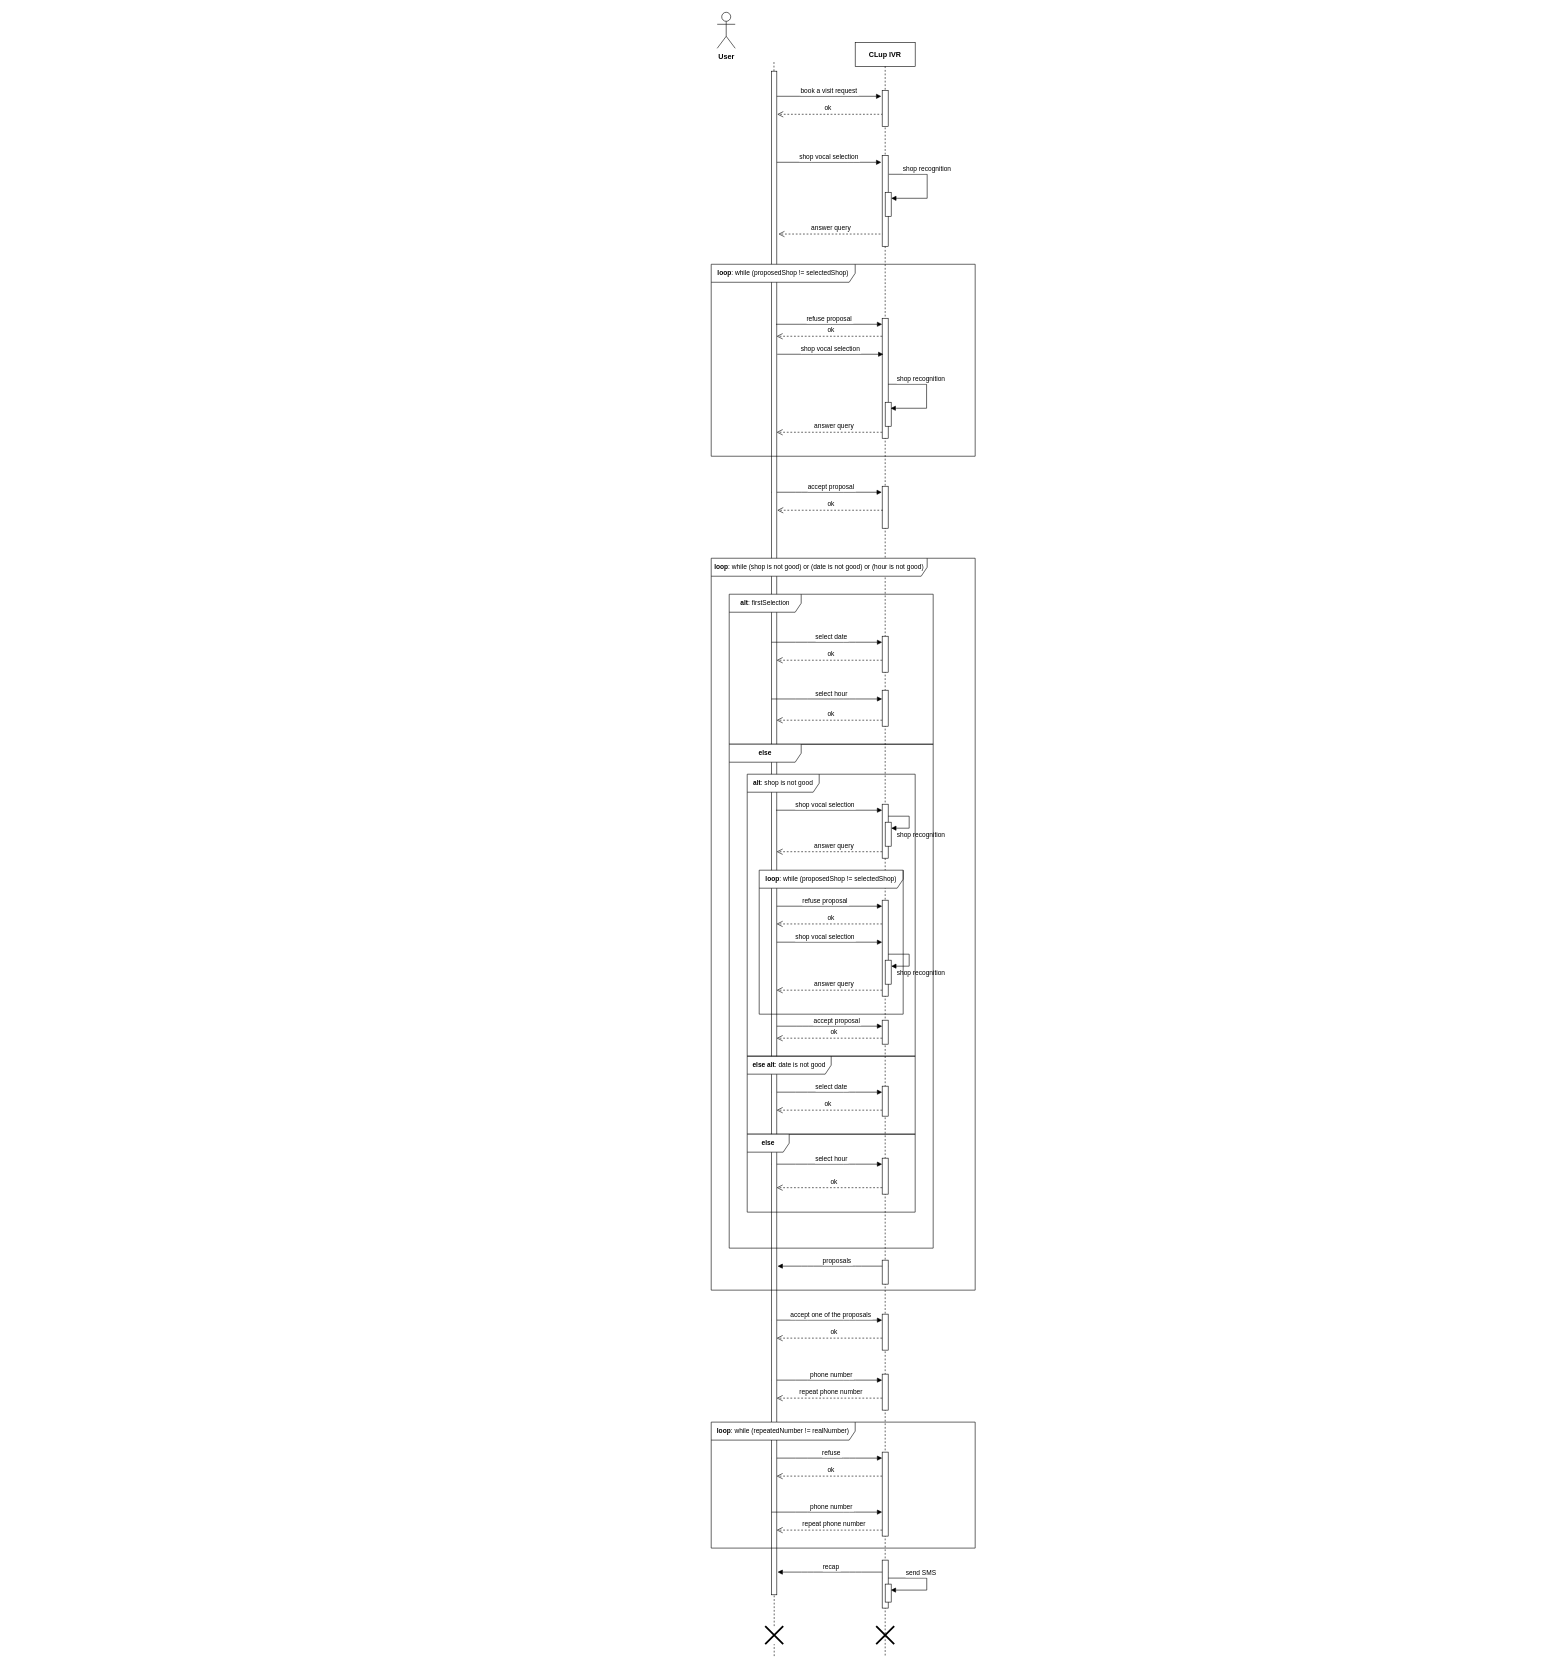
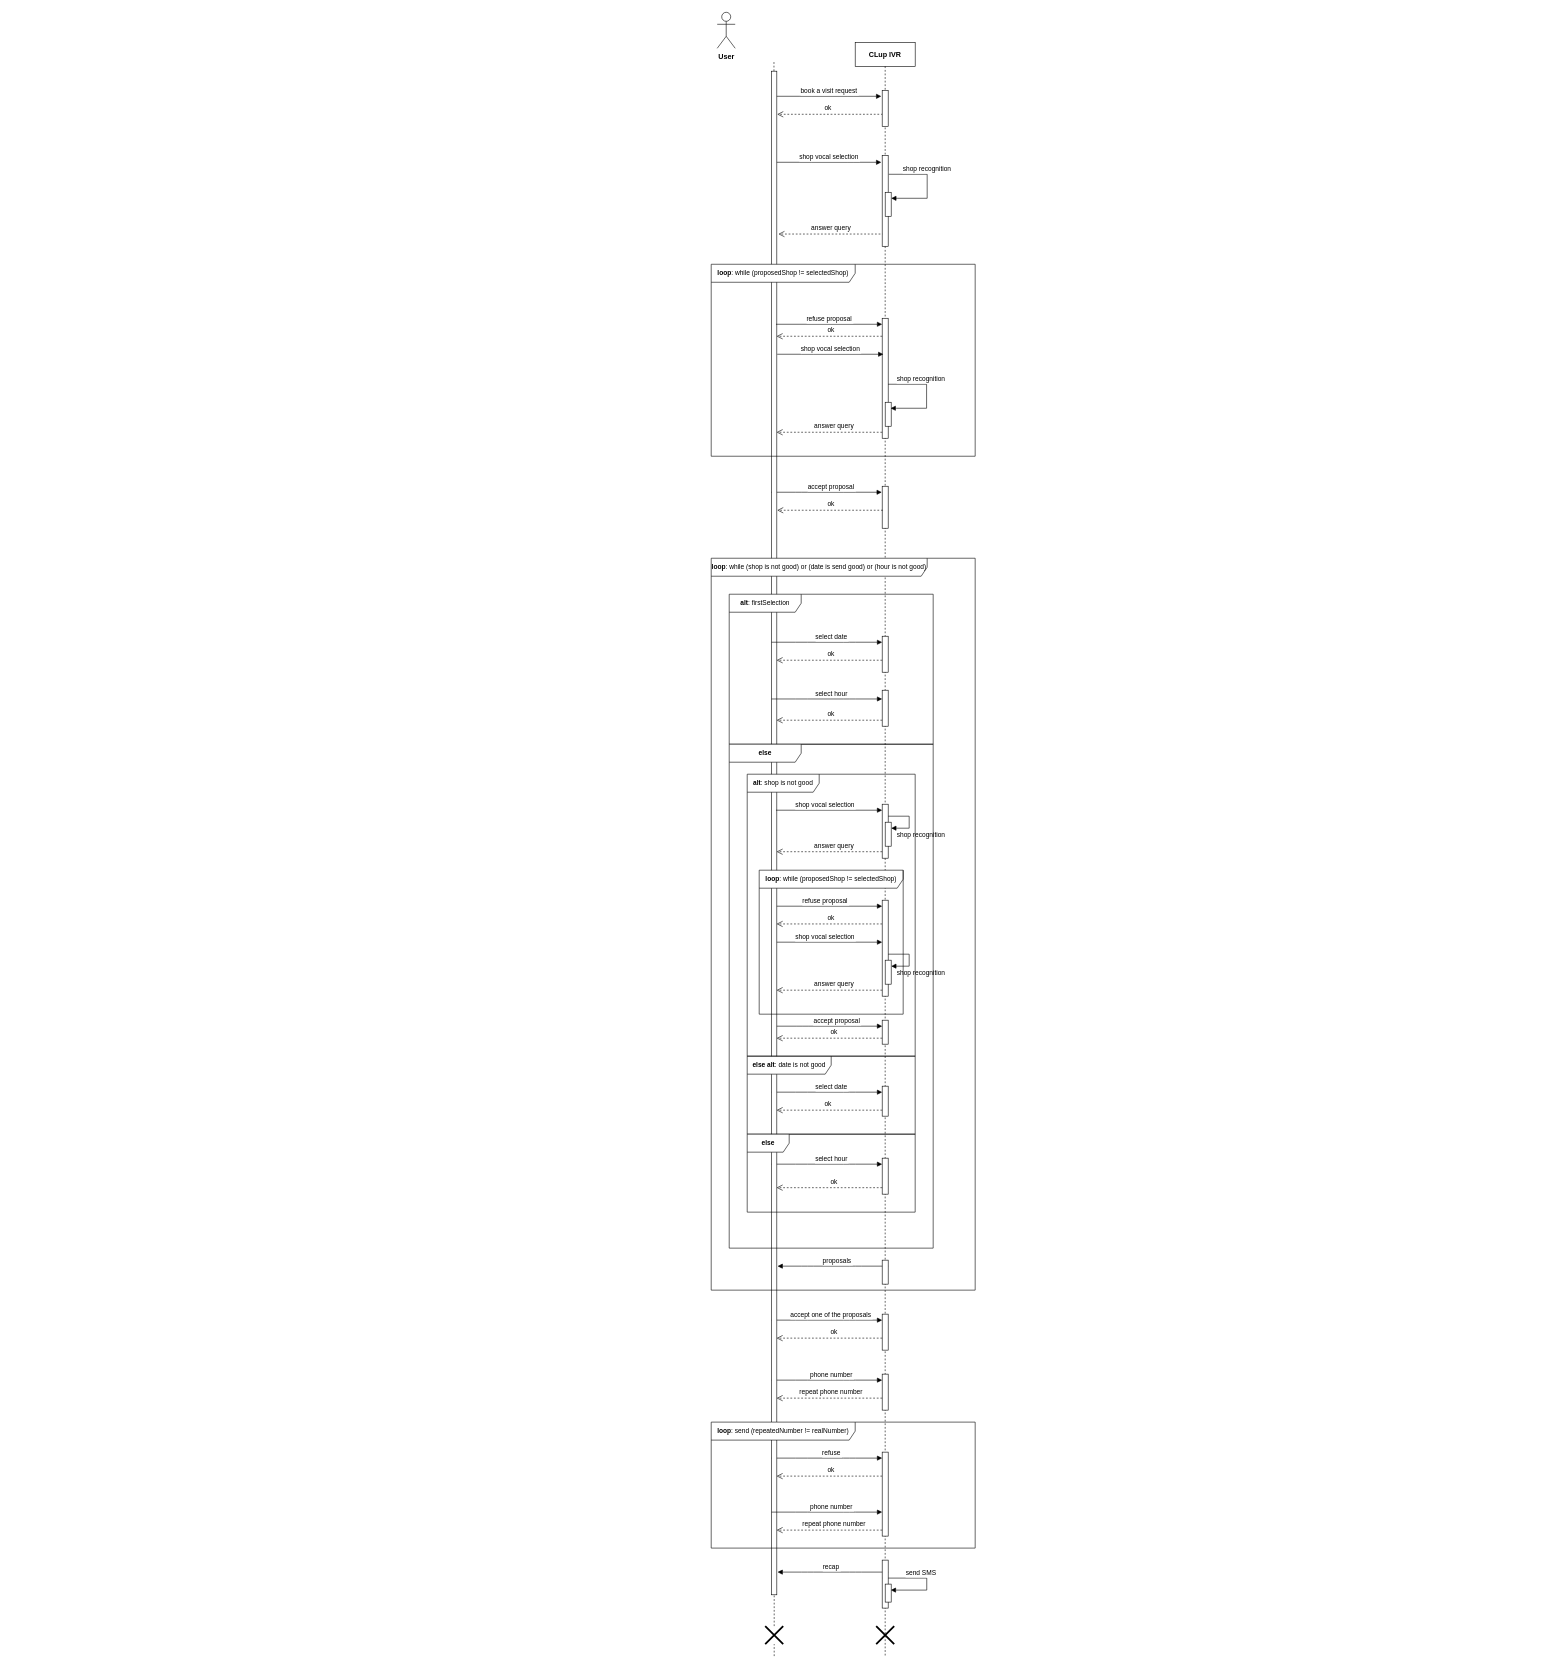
- <mxCell id="94" value="&lt;font style=&quot;font-size: 11px&quot;&gt;&lt;b&gt;loop&lt;/b&gt;: while (shop is not good) or (date is not good) or (hour is not good)&lt;/font&gt;" style="shape=umlFrame;whiteSpace=wrap;html=1;width=360;height=30;" parent="1" vertex="1"><mxGeometry x="1185" y="930" width="440" height="1220" as="geometry" /></mxCell>
+ <mxCell id="94" value="&lt;font style=&quot;font-size: 11px&quot;&gt;&lt;b&gt;loop&lt;/b&gt;: while (shop is not good) or (date is send good) or (hour is not good)&lt;/font&gt;" style="shape=umlFrame;whiteSpace=wrap;html=1;width=360;height=30;" parent="1" vertex="1"><mxGeometry x="1185" y="930" width="440" height="1220" as="geometry" /></mxCell>
- <mxCell id="90" value="&lt;font style=&quot;font-size: 11px&quot;&gt;&lt;b&gt;loop&lt;/b&gt;: while (repeatedNumber != realNumber)&lt;/font&gt;" style="shape=umlFrame;whiteSpace=wrap;html=1;width=240;height=30;" parent="1" vertex="1"><mxGeometry x="1185" y="2370" width="440" height="210" as="geometry" /></mxCell>
+ <mxCell id="90" value="&lt;font style=&quot;font-size: 11px&quot;&gt;&lt;b&gt;loop&lt;/b&gt;: send (repeatedNumber != realNumber)&lt;/font&gt;" style="shape=umlFrame;whiteSpace=wrap;html=1;width=240;height=30;" parent="1" vertex="1"><mxGeometry x="1185" y="2370" width="440" height="210" as="geometry" /></mxCell>
